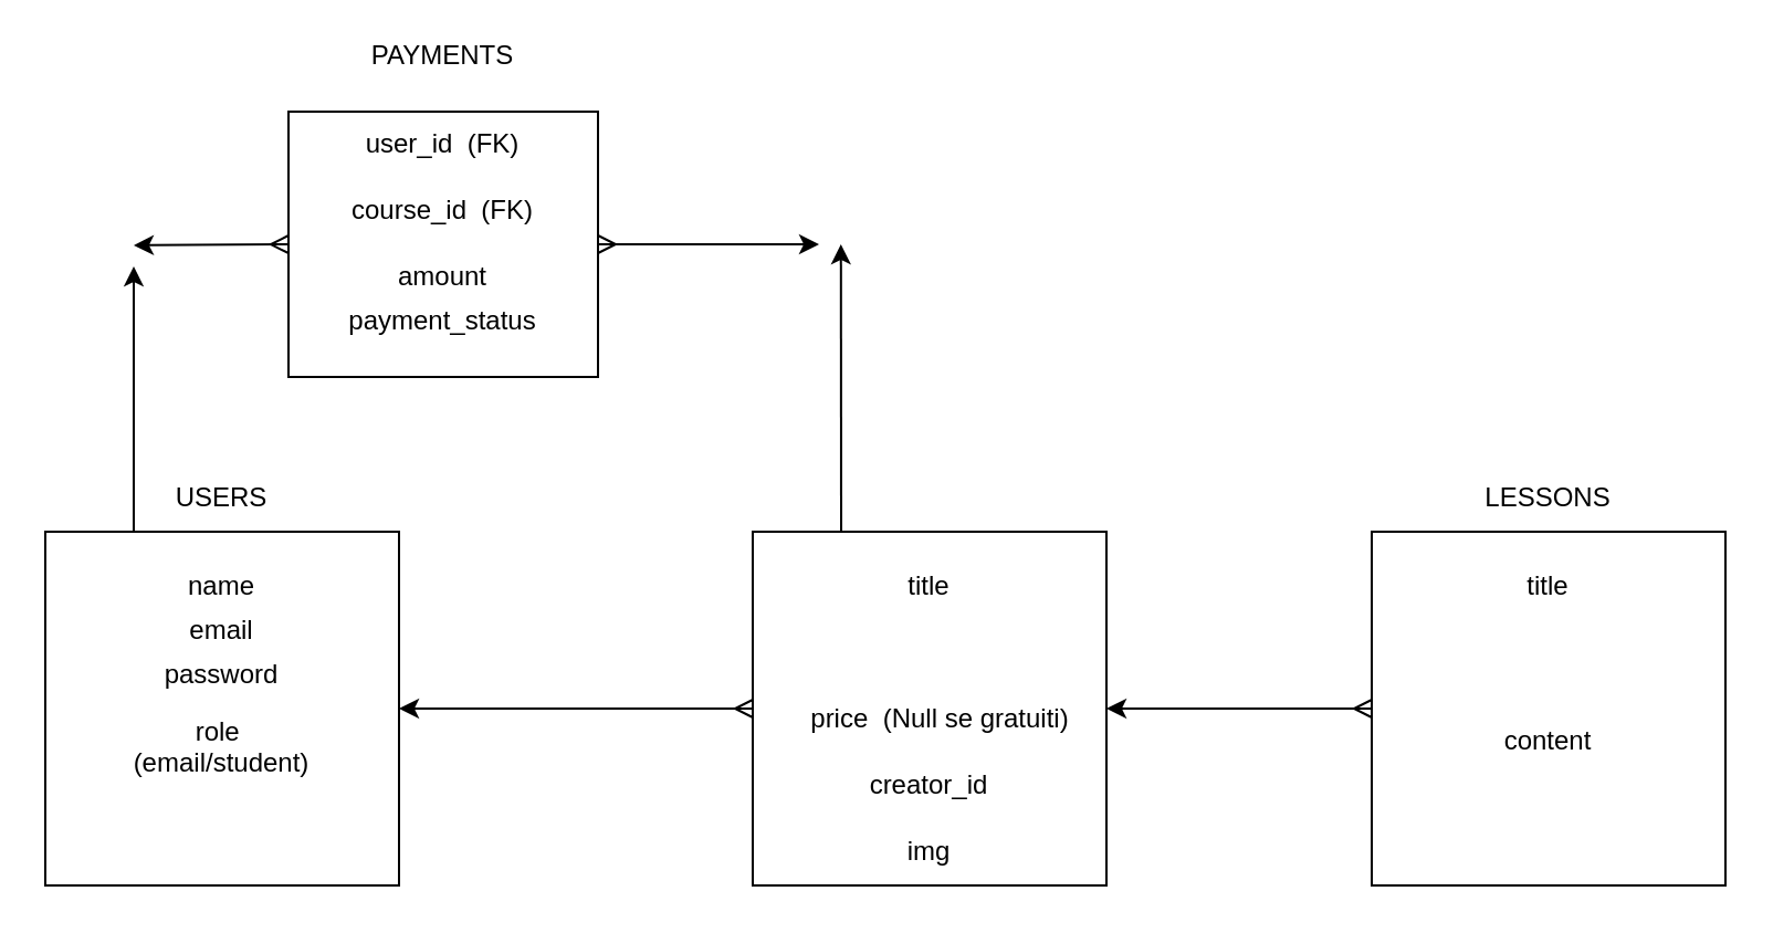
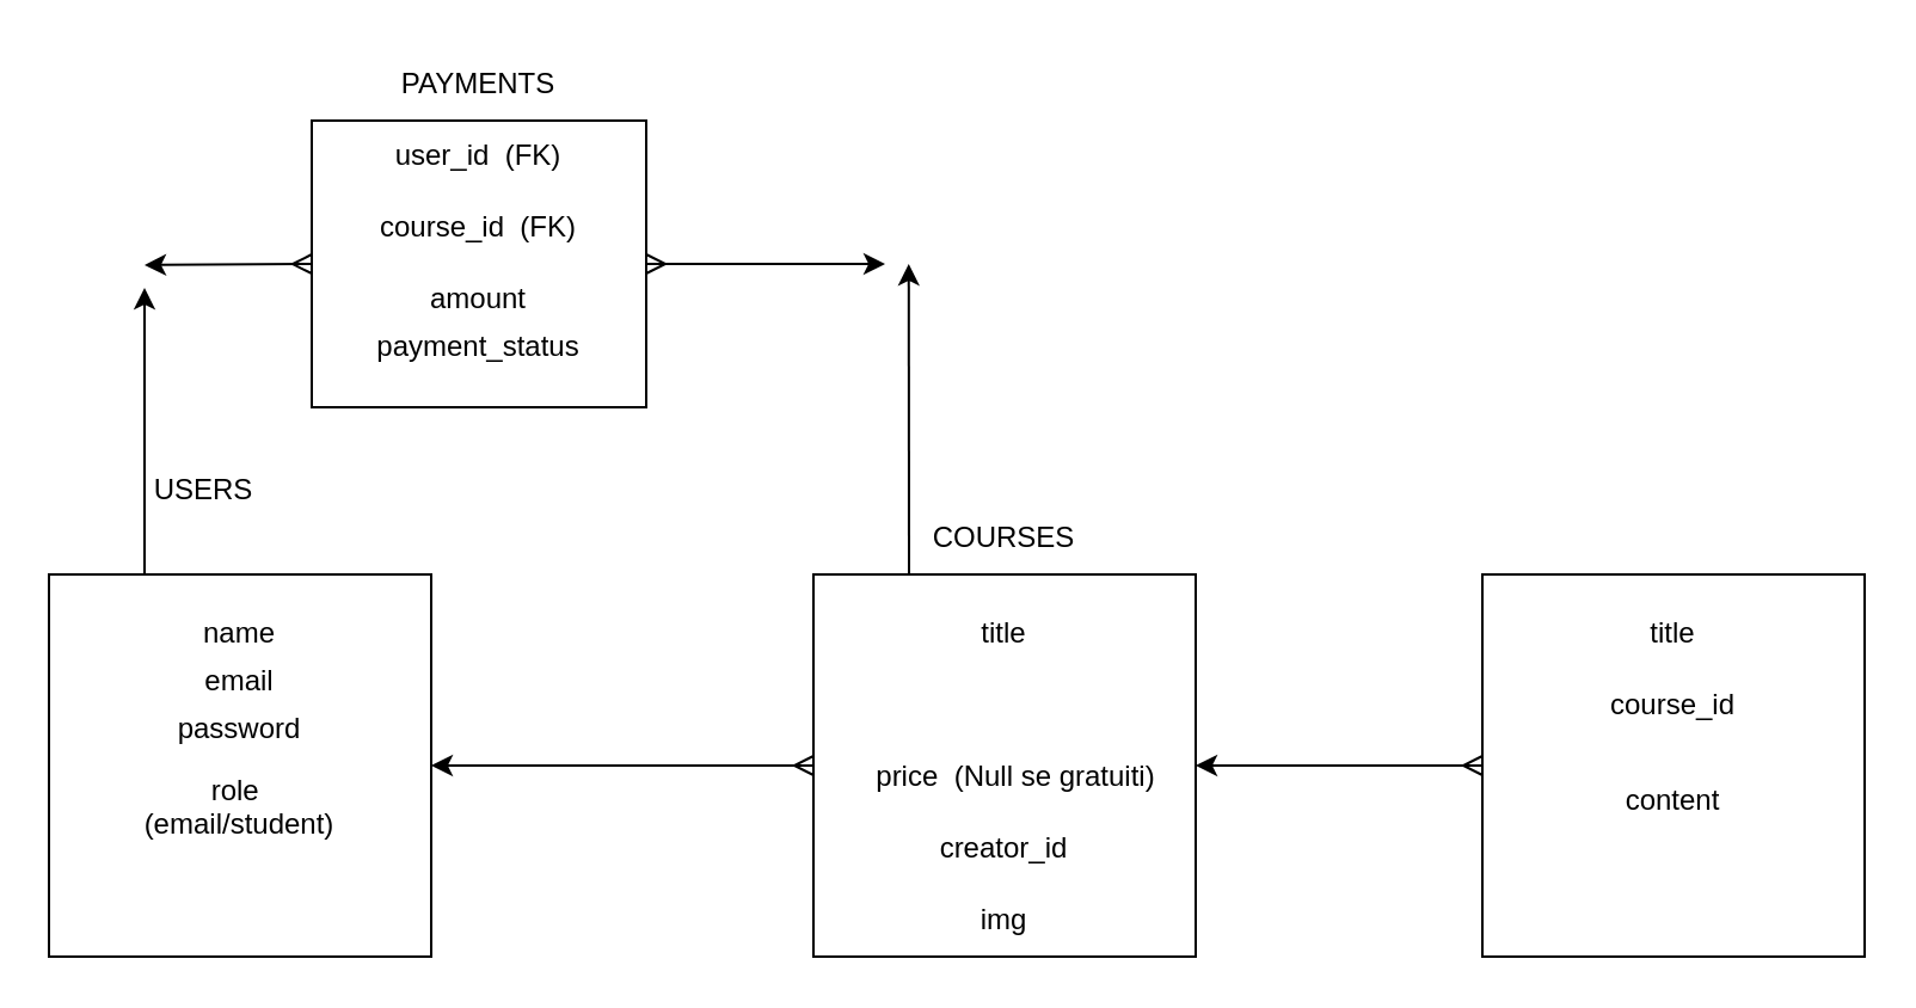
- <mxCell id="5" value="PAYMENTS" style="text;align=center;html=1;verticalAlign=middle;whiteSpace=wrap;rounded=0;glass=0;shadow=0;" parent="1" vertex="1"><mxGeometry x="170" y="10" width="60" height="30" as="geometry" /></mxCell>
+ <mxCell id="5" value="PAYMENTS" style="text;align=center;html=1;verticalAlign=middle;whiteSpace=wrap;rounded=0;glass=0;shadow=0;" parent="1" vertex="1"><mxGeometry x="170" y="20" width="60" height="30" as="geometry" /></mxCell>
- <mxCell id="10" value="USERS" style="text;strokeColor=none;align=center;fillColor=none;html=1;verticalAlign=middle;whiteSpace=wrap;rounded=0;shadow=0;glass=0;" parent="1" vertex="1"><mxGeometry x="70" y="210" width="60" height="30" as="geometry" /></mxCell>
+ <mxCell id="10" value="USERS" style="text;strokeColor=none;align=center;fillColor=none;html=1;verticalAlign=middle;whiteSpace=wrap;rounded=0;shadow=0;glass=0;" parent="1" vertex="1"><mxGeometry x="55" y="190" width="60" height="30" as="geometry" /></mxCell>
+ <mxCell id="17" value="COURSES" style="text;strokeColor=none;align=center;fillColor=none;html=1;verticalAlign=middle;whiteSpace=wrap;rounded=0;shadow=0;glass=0;" parent="1" vertex="1"><mxGeometry x="390" y="210" width="60" height="30" as="geometry" /></mxCell>
- <mxCell id="24" value="LESSONS" style="text;strokeColor=none;align=center;fillColor=none;html=1;verticalAlign=middle;whiteSpace=wrap;rounded=0;shadow=0;glass=0;" parent="1" vertex="1"><mxGeometry x="670" y="210" width="60" height="30" as="geometry" /></mxCell>
+ <mxCell id="27" value="course_id" style="text;strokeColor=none;align=center;fillColor=none;html=1;verticalAlign=middle;whiteSpace=wrap;rounded=0;shadow=0;glass=0;" parent="1" vertex="1"><mxGeometry x="670" y="280" width="60" height="30" as="geometry" /></mxCell>
